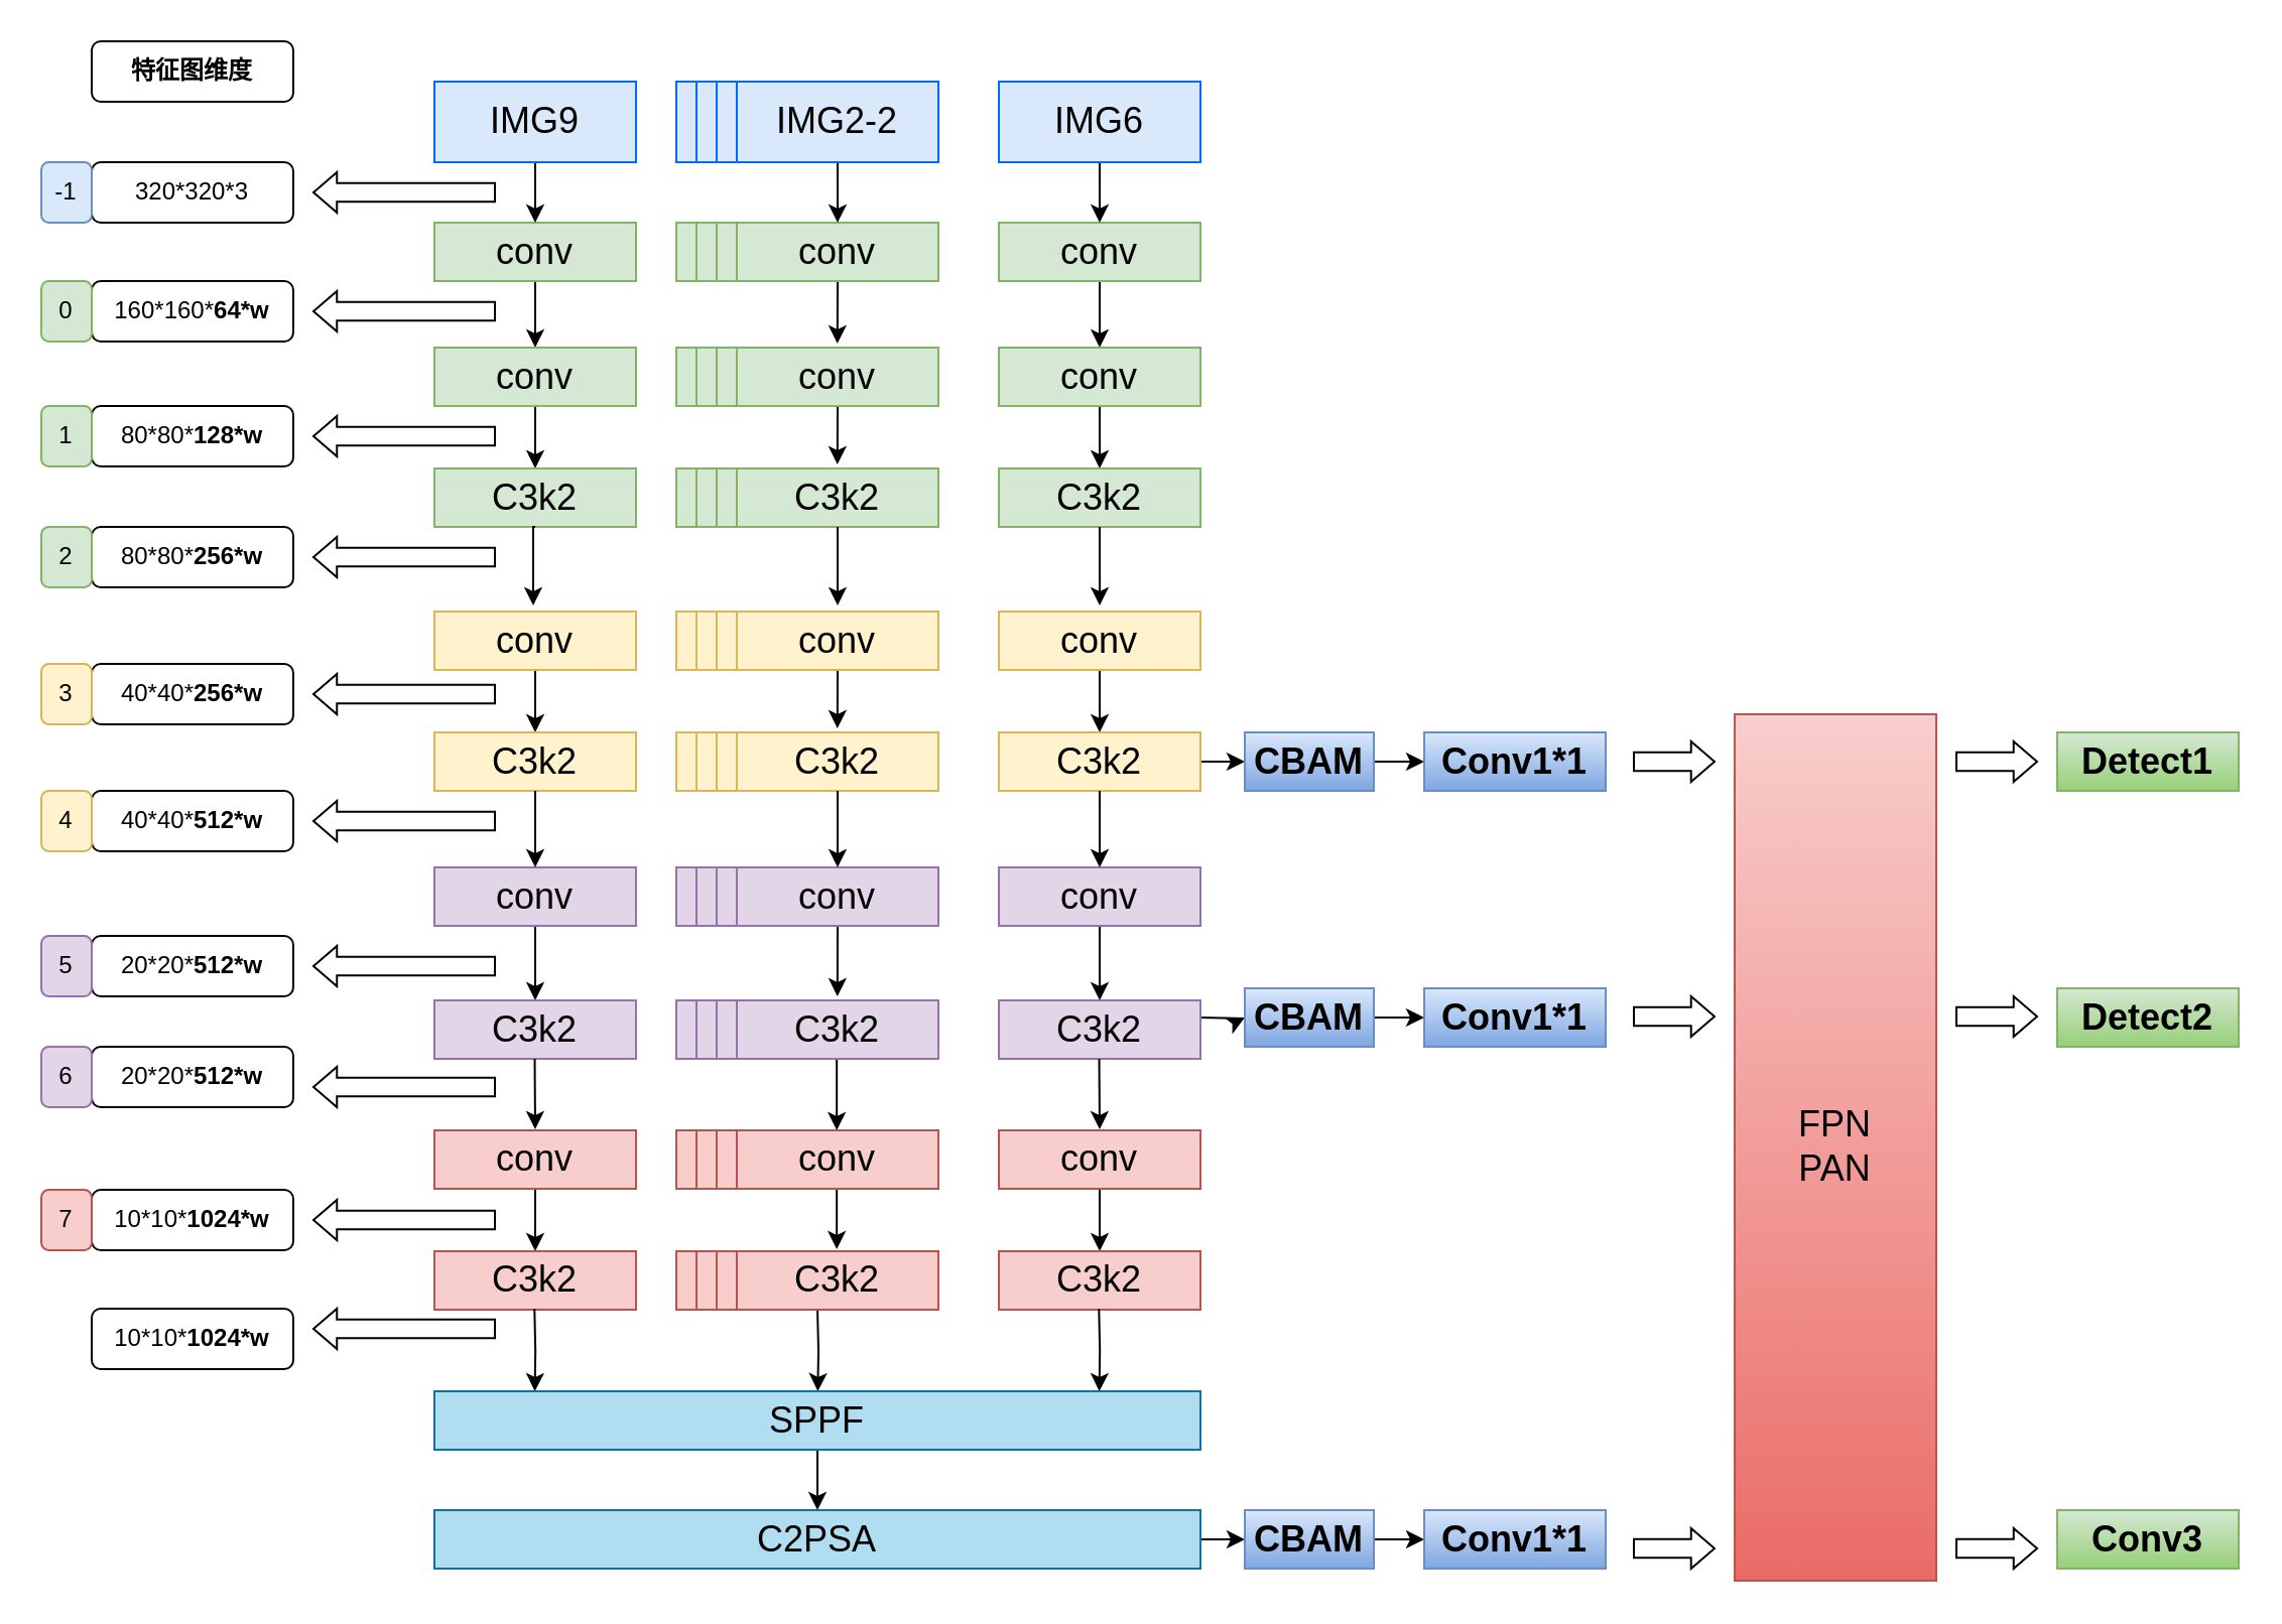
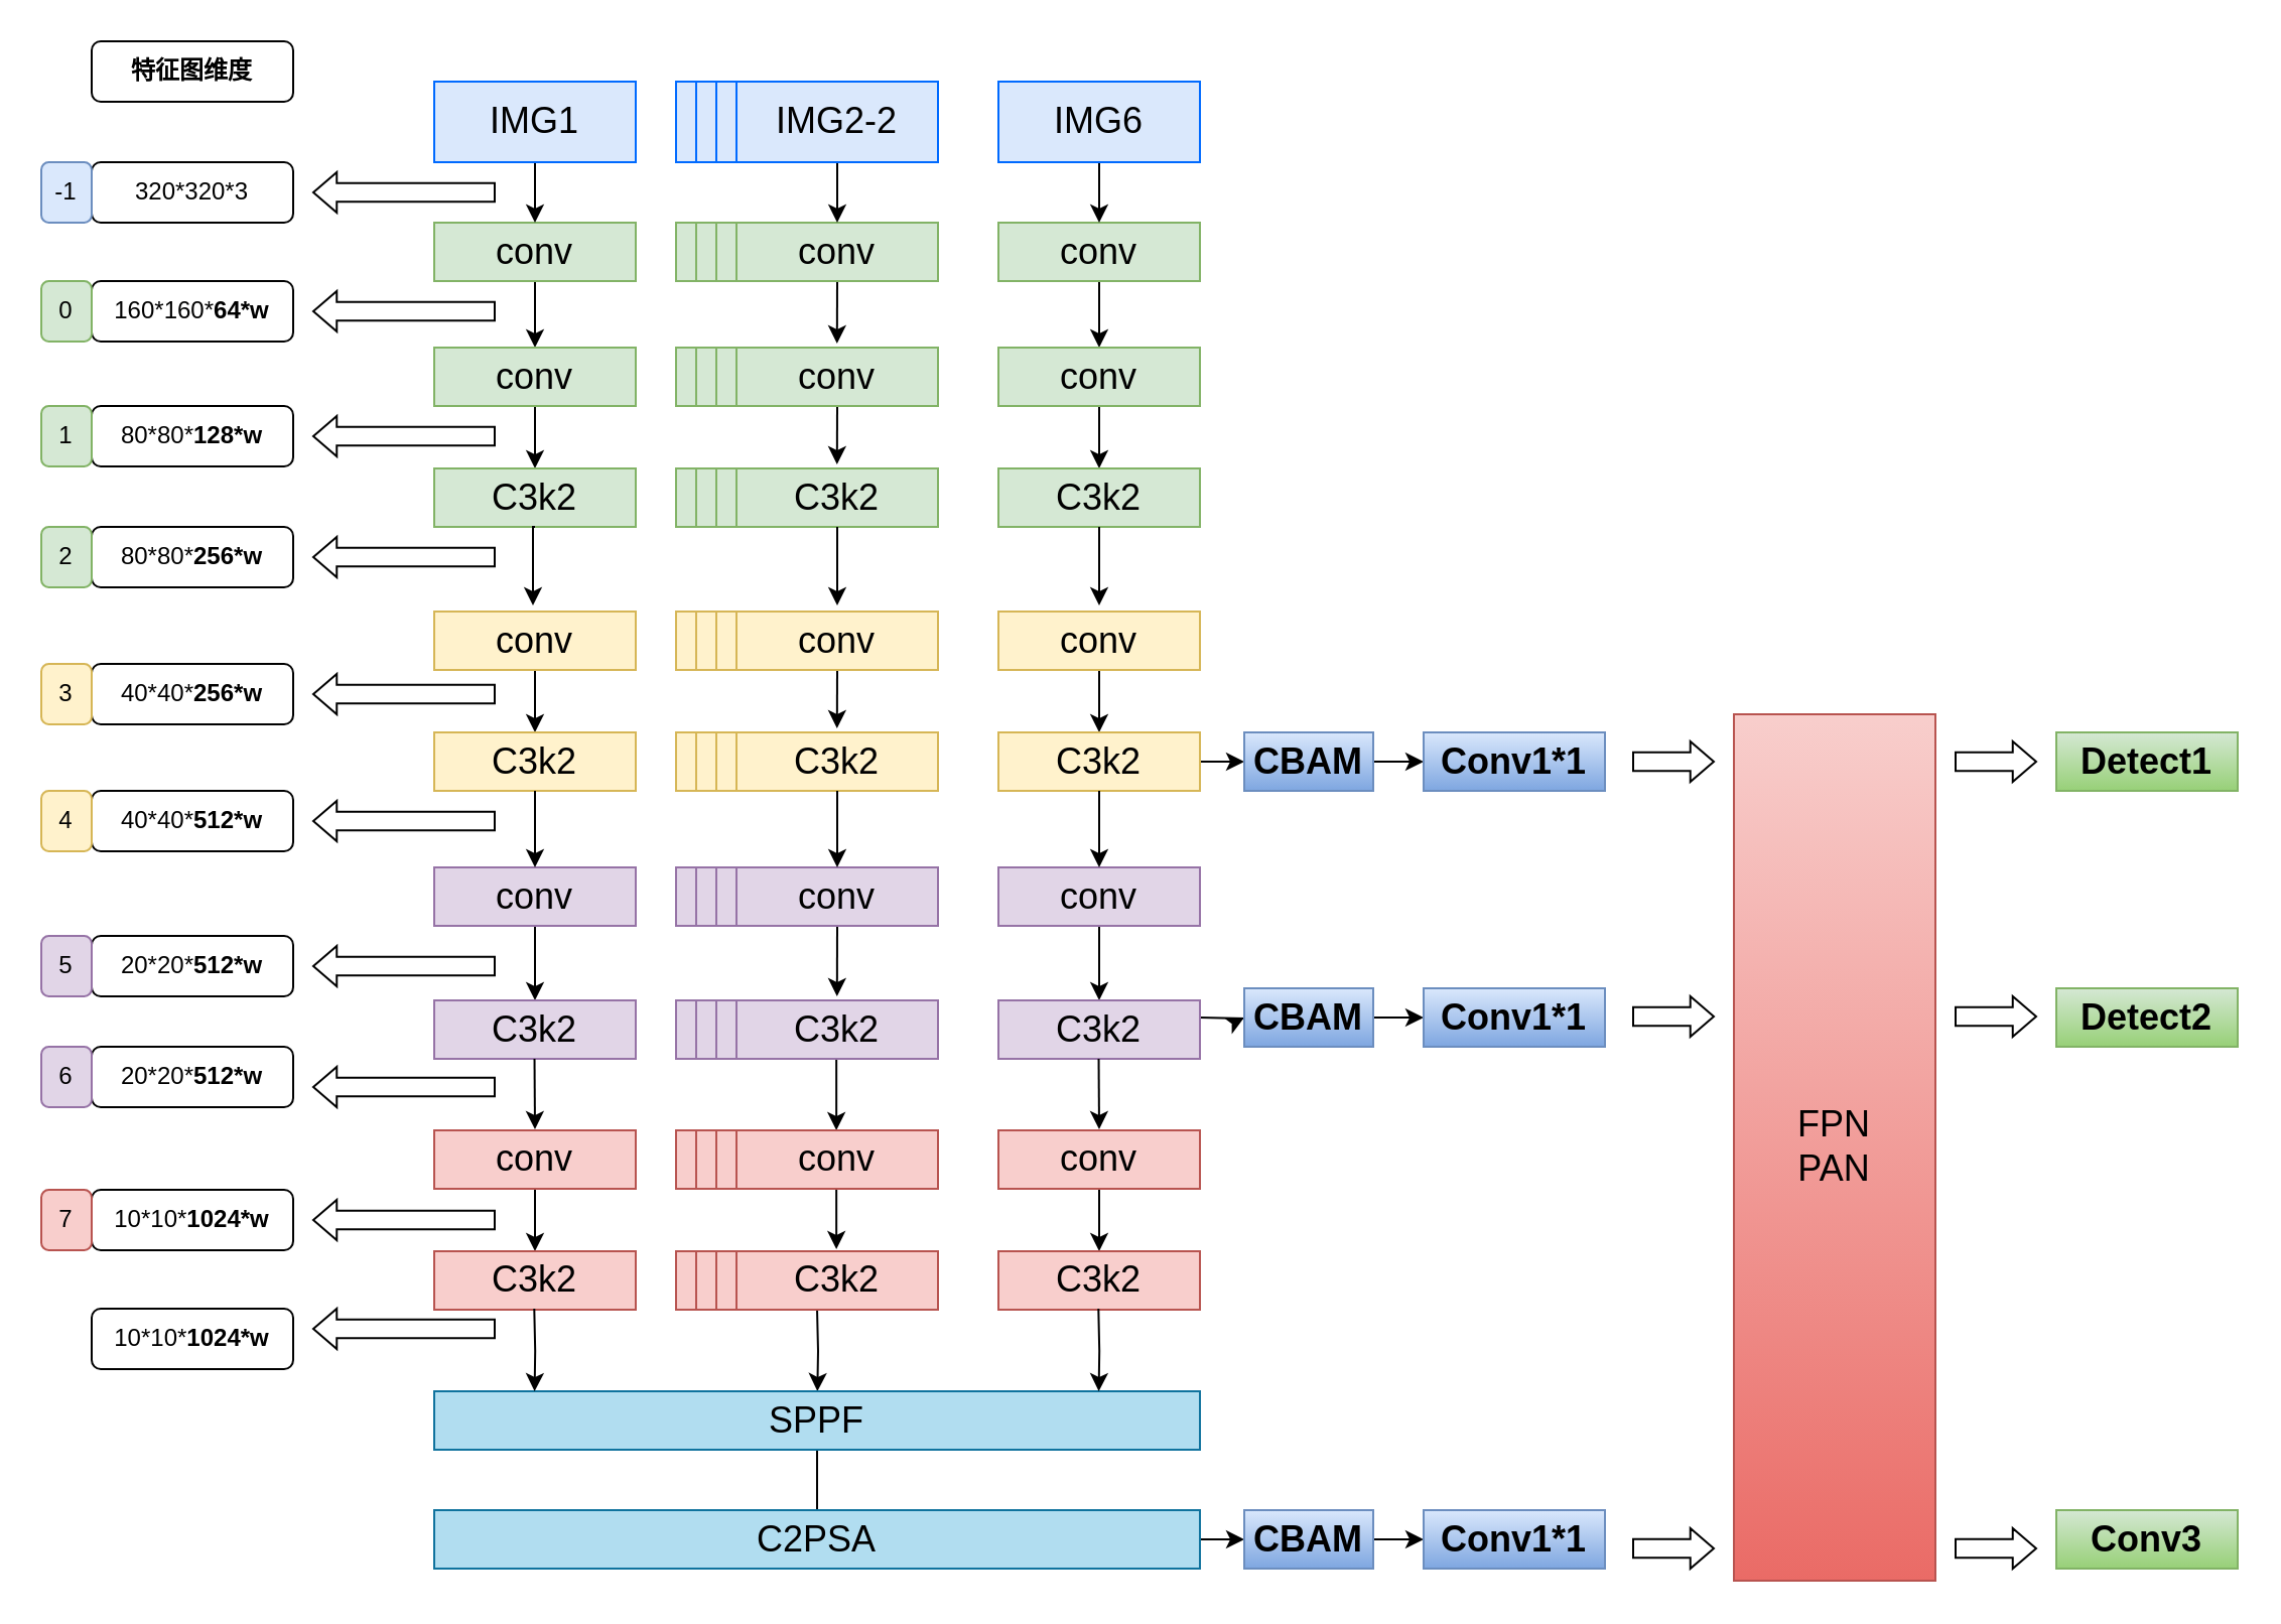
- <mxCell id="32" value="&lt;span style=&quot;font-size: 18px;&quot;&gt;IMG9&lt;/span&gt;" style="rounded=0;whiteSpace=wrap;html=1;fillColor=#dae8fc;strokeColor=#006aff;" parent="1" vertex="1"><mxGeometry x="215" y="40" width="100" height="40" as="geometry" /></mxCell>
+ <mxCell id="32" value="&lt;span style=&quot;font-size: 18px;&quot;&gt;IMG1&lt;/span&gt;" style="rounded=0;whiteSpace=wrap;html=1;fillColor=#dae8fc;strokeColor=#006aff;" parent="1" vertex="1"><mxGeometry x="215" y="40" width="100" height="40" as="geometry" /></mxCell>
- <mxCell id="73" style="edgeStyle=orthogonalEdgeStyle;rounded=0;orthogonalLoop=1;jettySize=auto;html=1;exitX=0.5;exitY=1;exitDx=0;exitDy=0;entryX=0.5;entryY=0;entryDx=0;entryDy=0;" parent="1" source="74" target="76" edge="1"><mxGeometry relative="1" as="geometry" /></mxCell>
+ <mxCell id="73" style="edgeStyle=orthogonalEdgeStyle;rounded=0;orthogonalLoop=1;jettySize=auto;html=1;exitX=0.5;exitY=1;exitDx=0;exitDy=0;entryX=0.5;entryY=0;entryDx=0;entryDy=0;endArrow=none;" parent="1" source="74" target="76" edge="1"><mxGeometry relative="1" as="geometry" /></mxCell>
